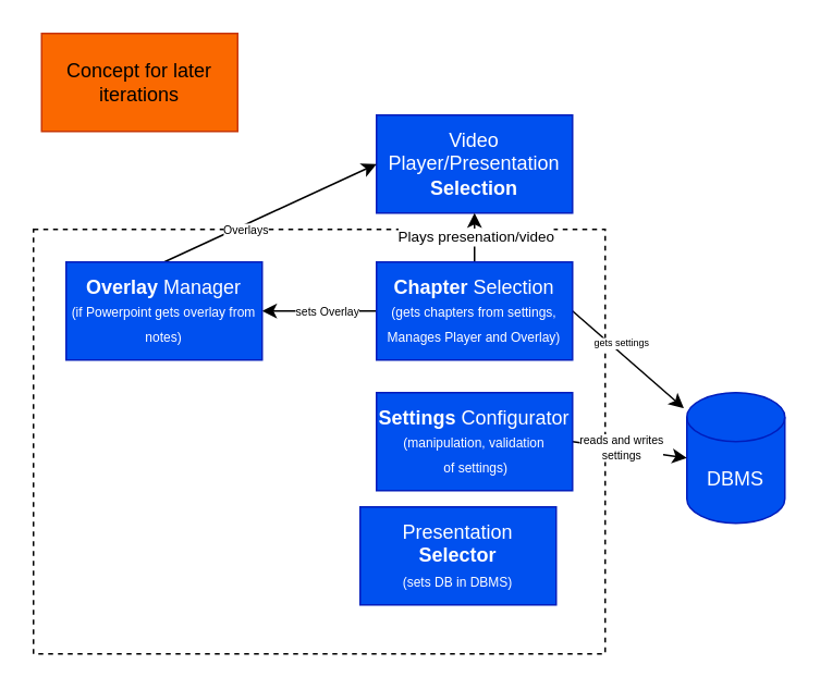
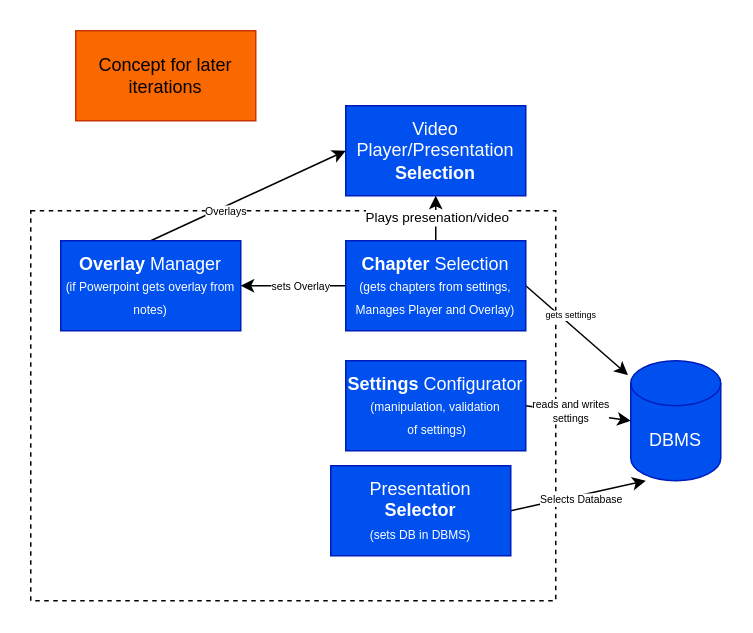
- <mxCell id="21" value="Concept for later iterations" style="rounded=0;whiteSpace=wrap;html=1;fillColor=#fa6800;fontColor=#000000;strokeColor=#C73500;" vertex="1" parent="1"><mxGeometry x="25" y="20" width="120" height="60" as="geometry" /></mxCell>
+ <mxCell id="21" value="Concept for later iterations" style="rounded=0;whiteSpace=wrap;html=1;fillColor=#fa6800;fontColor=#000000;strokeColor=#C73500;" vertex="1" parent="1"><mxGeometry x="50" y="20" width="120" height="60" as="geometry" /></mxCell>
+ <mxCell id="9" style="edgeStyle=none;html=1;exitX=1;exitY=0.5;exitDx=0;exitDy=0;entryX=0.167;entryY=1;entryDx=0;entryDy=0;entryPerimeter=0;" parent="1" source="11" target="5" edge="1"><mxGeometry relative="1" as="geometry" /></mxCell>
+ <mxCell id="10" value="Selects Database" style="edgeLabel;html=1;align=center;verticalAlign=middle;resizable=0;points=[];fontSize=7;" parent="9" vertex="1" connectable="0"><mxGeometry x="0.258" y="1" relative="1" as="geometry"><mxPoint x="-10" y="6" as="offset" /></mxGeometry></mxCell>
